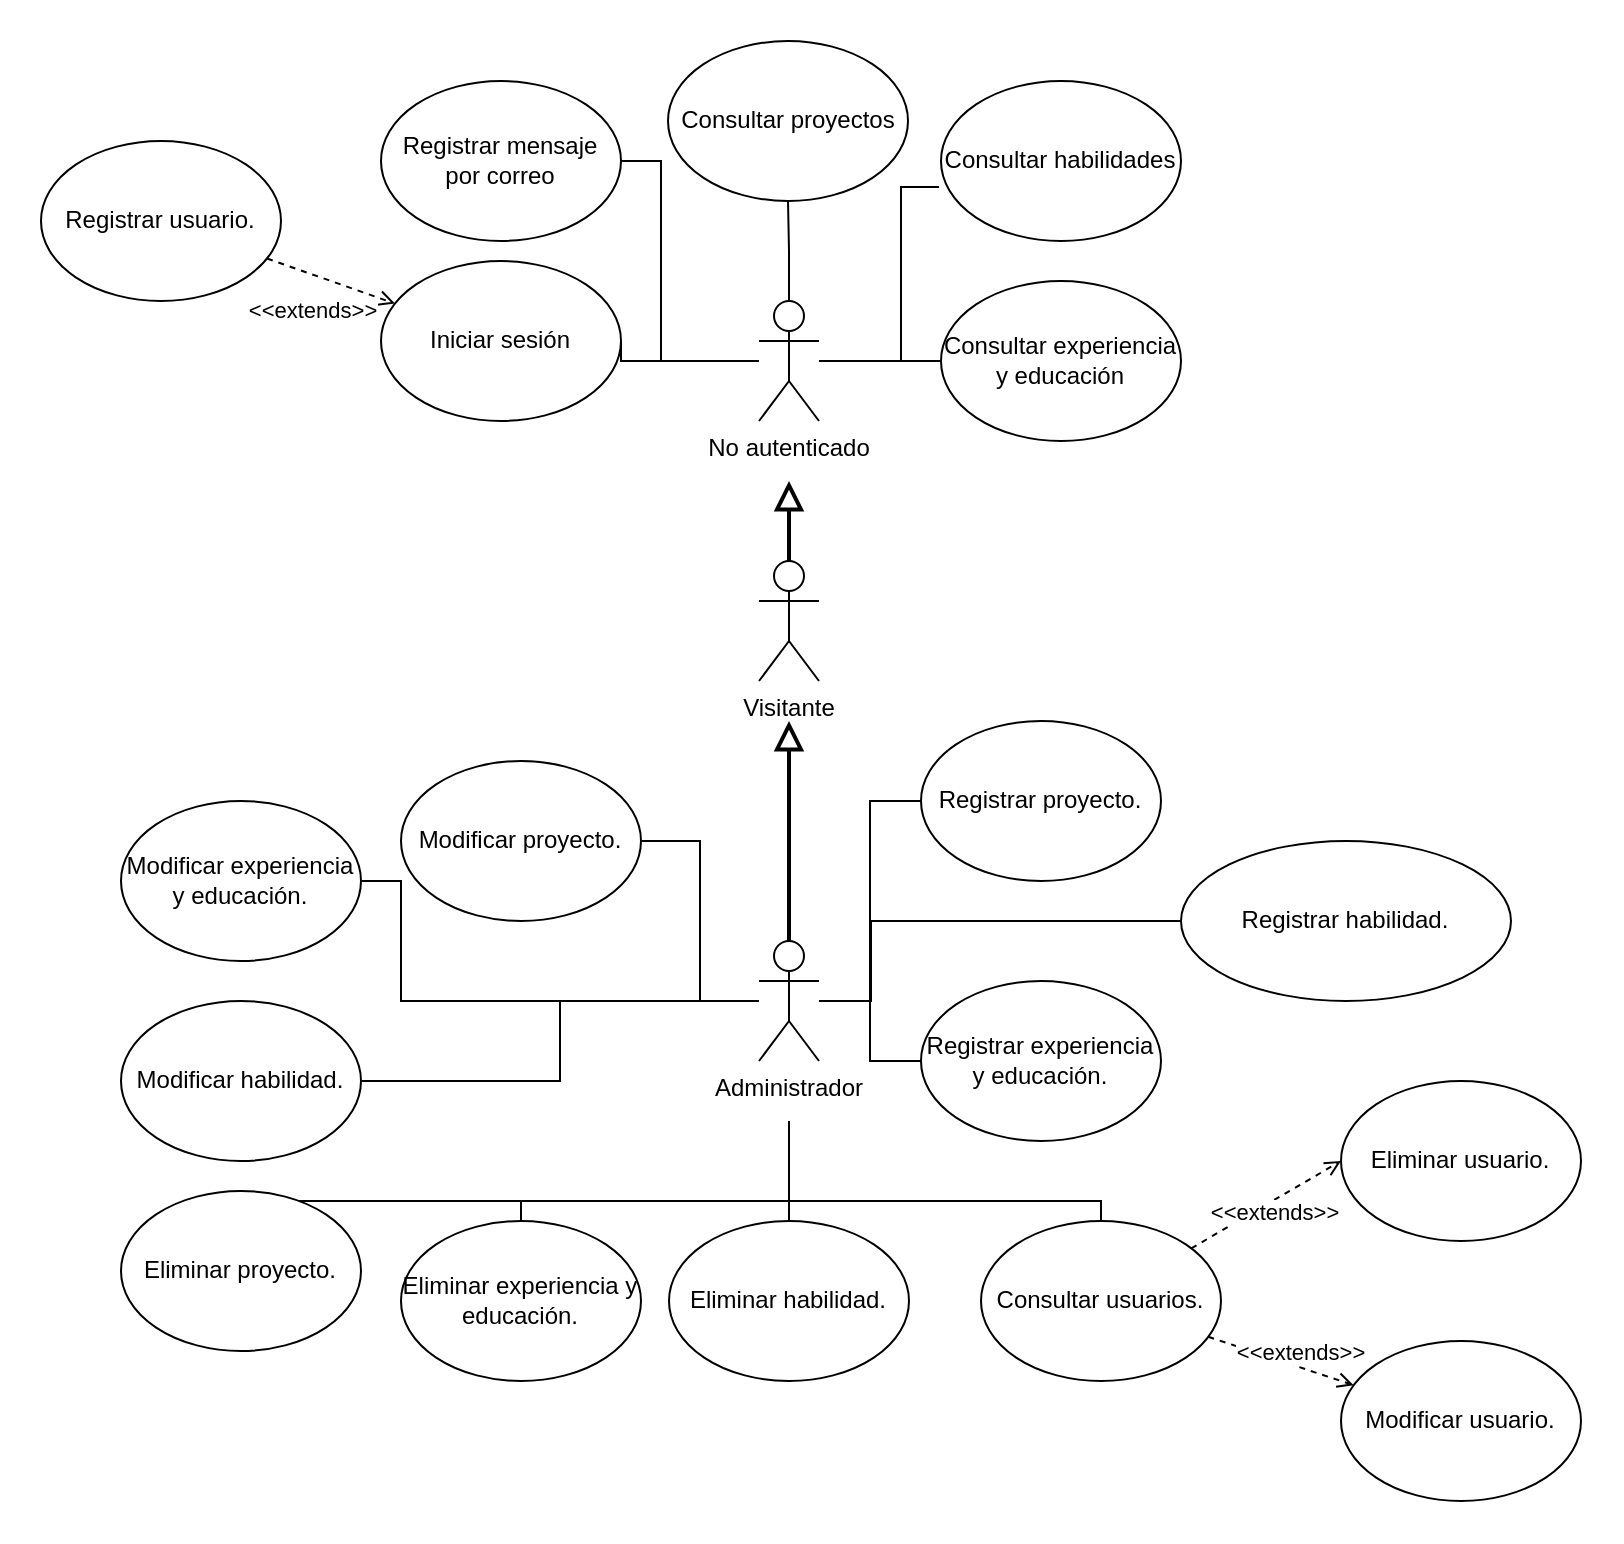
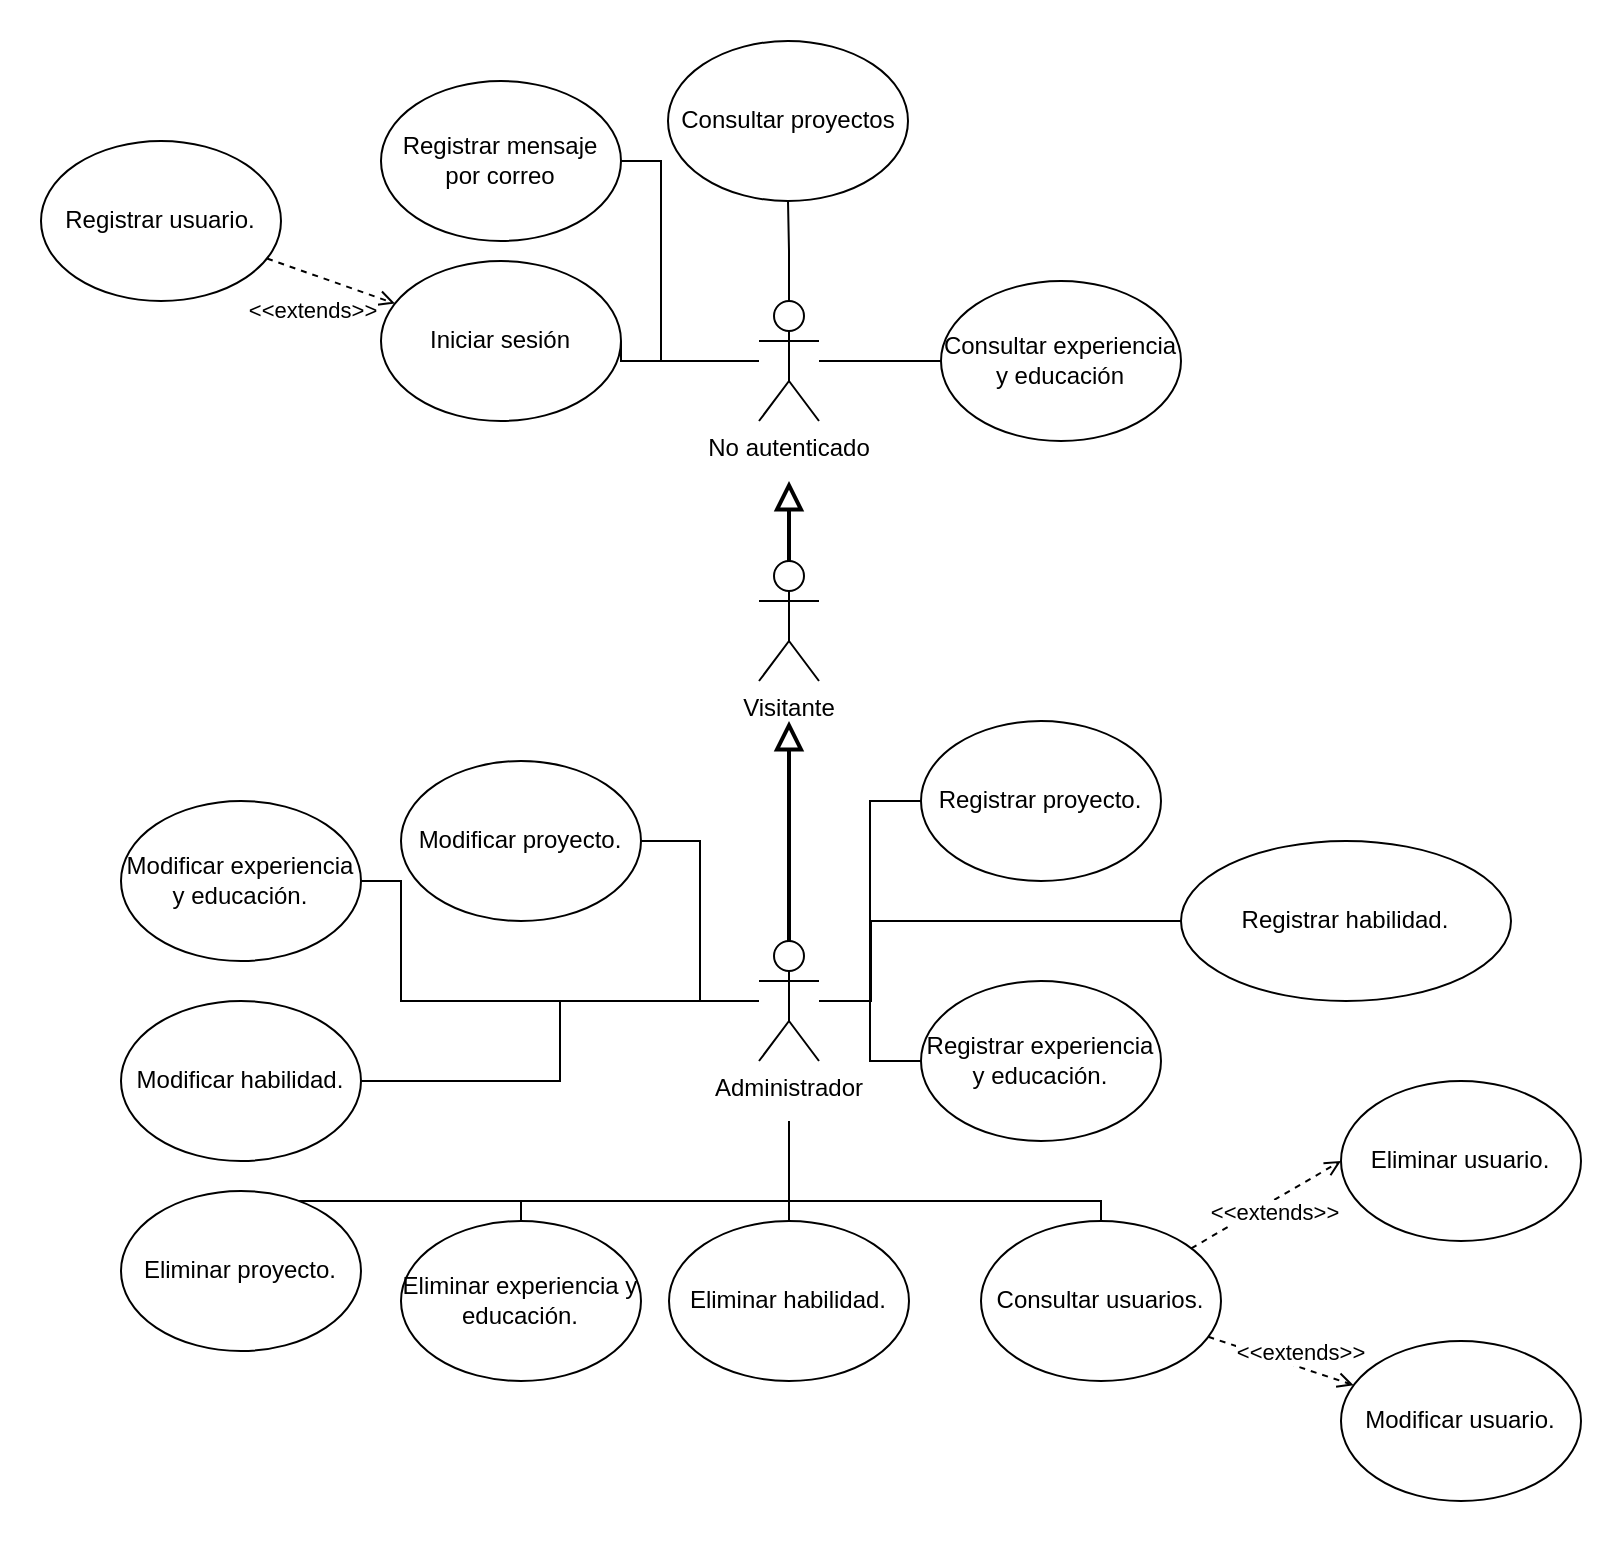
- <mxCell id="22" value="Consultar habilidades" style="ellipse;whiteSpace=wrap;html=1;" parent="1" vertex="1"><mxGeometry x="470" y="40" width="120" height="80" as="geometry" /></mxCell>
- <mxCell id="29" style="edgeStyle=orthogonalEdgeStyle;rounded=0;orthogonalLoop=1;jettySize=auto;html=1;entryX=-0.008;entryY=0.663;entryDx=0;entryDy=0;entryPerimeter=0;endArrow=none;startFill=0;" parent="1" source="6" target="22" edge="1"><mxGeometry relative="1" as="geometry"><Array as="points"><mxPoint x="450" y="180" /><mxPoint x="450" y="93" /></Array></mxGeometry></mxCell>
